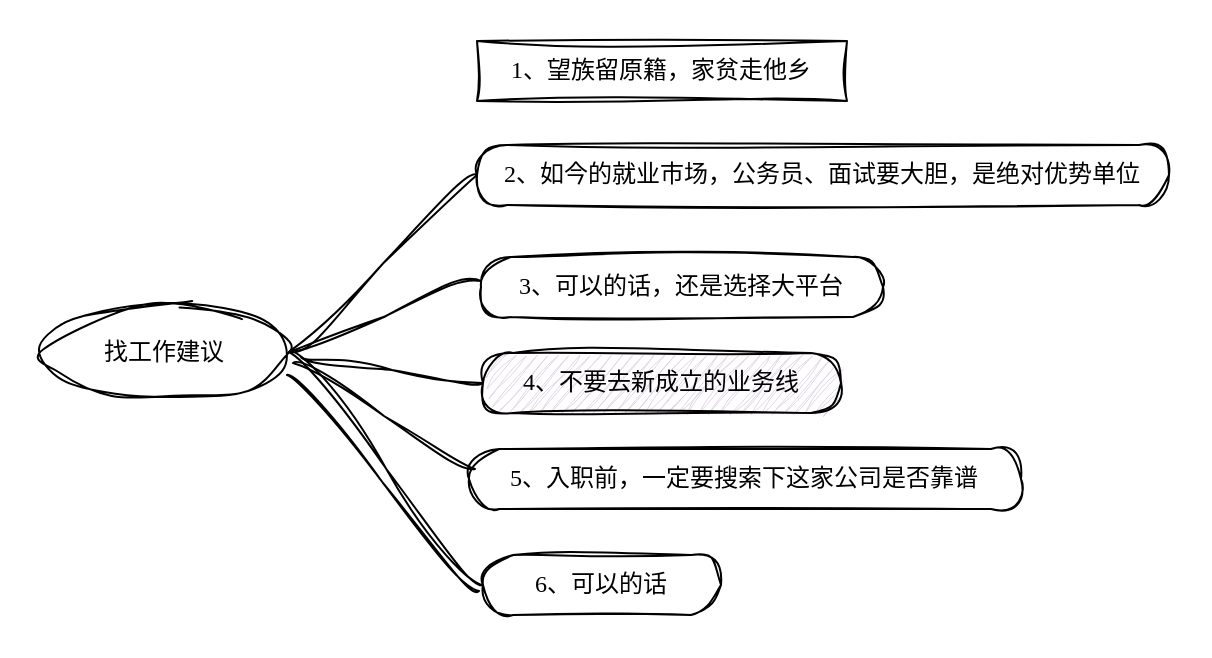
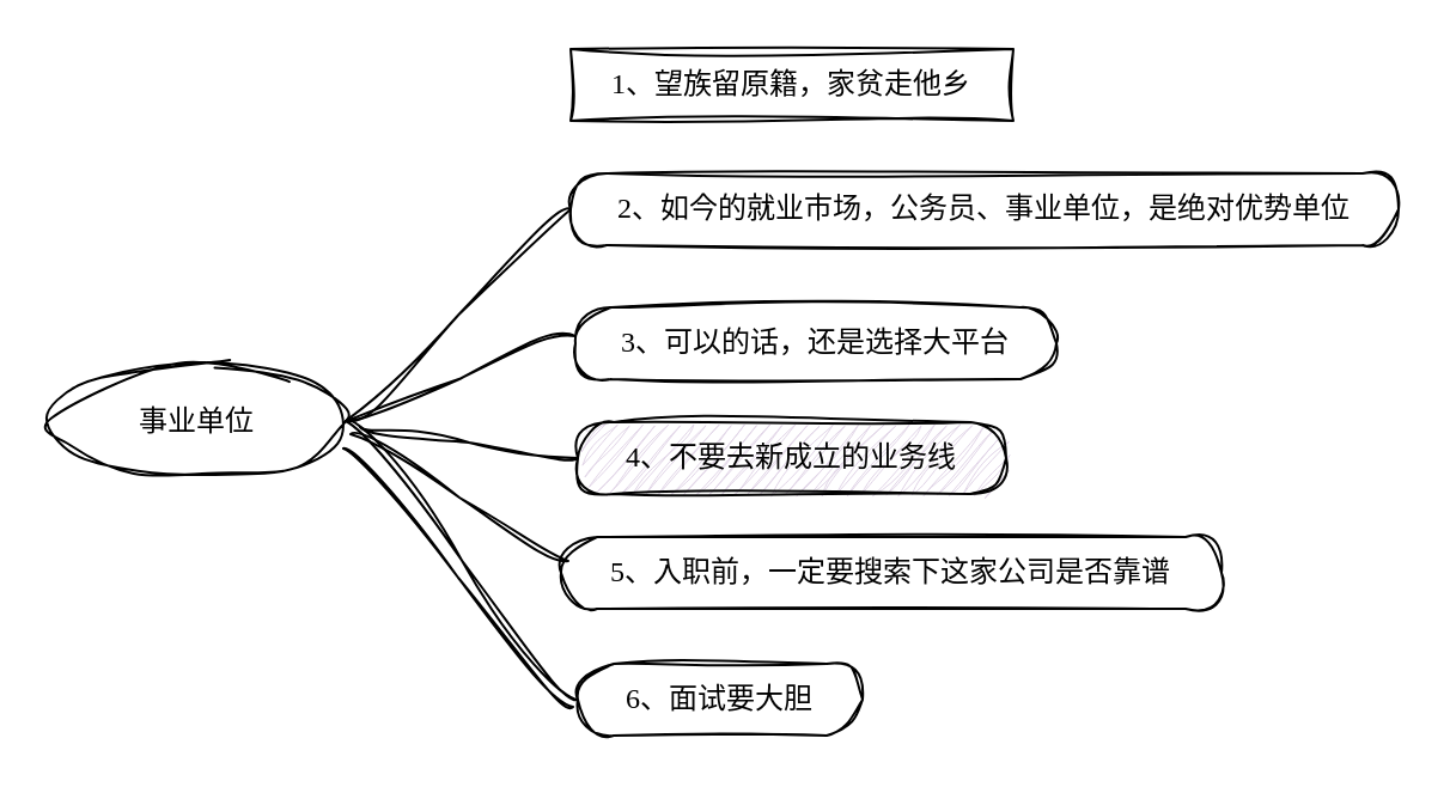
- <mxCell id="5" value="2、如今的就业市场，公务员、面试要大胆，是绝对优势单位" style="whiteSpace=wrap;html=1;rounded=1;arcSize=50;align=center;verticalAlign=middle;strokeWidth=1;autosize=1;spacing=4;treeFolding=1;treeMoving=1;newEdgeStyle={&quot;edgeStyle&quot;:&quot;entityRelationEdgeStyle&quot;,&quot;startArrow&quot;:&quot;none&quot;,&quot;endArrow&quot;:&quot;none&quot;,&quot;segment&quot;:10,&quot;curved&quot;:1,&quot;sourcePerimeterSpacing&quot;:0,&quot;targetPerimeterSpacing&quot;:0};sketch=1;hachureGap=4;jiggle=2;curveFitting=1;fontFamily=Architects Daughter;fontSource=https%3A%2F%2Ffonts.googleapis.com%2Fcss%3Ffamily%3DArchitects%2BDaughter;" vertex="1" parent="1"><mxGeometry x="238" y="72" width="346" height="30" as="geometry" /></mxCell>
+ <mxCell id="5" value="2、如今的就业市场，公务员、事业单位，是绝对优势单位" style="whiteSpace=wrap;html=1;rounded=1;arcSize=50;align=center;verticalAlign=middle;strokeWidth=1;autosize=1;spacing=4;treeFolding=1;treeMoving=1;newEdgeStyle={&quot;edgeStyle&quot;:&quot;entityRelationEdgeStyle&quot;,&quot;startArrow&quot;:&quot;none&quot;,&quot;endArrow&quot;:&quot;none&quot;,&quot;segment&quot;:10,&quot;curved&quot;:1,&quot;sourcePerimeterSpacing&quot;:0,&quot;targetPerimeterSpacing&quot;:0};sketch=1;hachureGap=4;jiggle=2;curveFitting=1;fontFamily=Architects Daughter;fontSource=https%3A%2F%2Ffonts.googleapis.com%2Fcss%3Ffamily%3DArchitects%2BDaughter;" vertex="1" parent="1"><mxGeometry x="238" y="72" width="346" height="30" as="geometry" /></mxCell>
- <mxCell id="2" value="找工作建议" style="ellipse;whiteSpace=wrap;html=1;align=center;newEdgeStyle={&quot;edgeStyle&quot;:&quot;entityRelationEdgeStyle&quot;,&quot;startArrow&quot;:&quot;none&quot;,&quot;endArrow&quot;:&quot;none&quot;,&quot;segment&quot;:10,&quot;curved&quot;:1,&quot;sourcePerimeterSpacing&quot;:0,&quot;targetPerimeterSpacing&quot;:0};treeFolding=1;treeMoving=1;sketch=1;hachureGap=4;jiggle=2;curveFitting=1;fontFamily=Architects Daughter;fontSource=https%3A%2F%2Ffonts.googleapis.com%2Fcss%3Ffamily%3DArchitects%2BDaughter;" vertex="1" parent="1"><mxGeometry x="20" y="152" width="124" height="47" as="geometry" /></mxCell>
+ <mxCell id="2" value="事业单位" style="ellipse;whiteSpace=wrap;html=1;align=center;newEdgeStyle={&quot;edgeStyle&quot;:&quot;entityRelationEdgeStyle&quot;,&quot;startArrow&quot;:&quot;none&quot;,&quot;endArrow&quot;:&quot;none&quot;,&quot;segment&quot;:10,&quot;curved&quot;:1,&quot;sourcePerimeterSpacing&quot;:0,&quot;targetPerimeterSpacing&quot;:0};treeFolding=1;treeMoving=1;sketch=1;hachureGap=4;jiggle=2;curveFitting=1;fontFamily=Architects Daughter;fontSource=https%3A%2F%2Ffonts.googleapis.com%2Fcss%3Ffamily%3DArchitects%2BDaughter;" vertex="1" parent="1"><mxGeometry x="20" y="152" width="124" height="47" as="geometry" /></mxCell>
- <mxCell id="13" value="6、可以的话" style="whiteSpace=wrap;html=1;rounded=1;arcSize=50;align=center;verticalAlign=middle;strokeWidth=1;autosize=1;spacing=4;treeFolding=1;treeMoving=1;newEdgeStyle={&quot;edgeStyle&quot;:&quot;entityRelationEdgeStyle&quot;,&quot;startArrow&quot;:&quot;none&quot;,&quot;endArrow&quot;:&quot;none&quot;,&quot;segment&quot;:10,&quot;curved&quot;:1,&quot;sourcePerimeterSpacing&quot;:0,&quot;targetPerimeterSpacing&quot;:0};sketch=1;hachureGap=4;jiggle=2;curveFitting=1;fontFamily=Architects Daughter;fontSource=https%3A%2F%2Ffonts.googleapis.com%2Fcss%3Ffamily%3DArchitects%2BDaughter;" vertex="1" parent="1"><mxGeometry x="241" y="277" width="119" height="30" as="geometry" /></mxCell>
+ <mxCell id="13" value="6、面试要大胆" style="whiteSpace=wrap;html=1;rounded=1;arcSize=50;align=center;verticalAlign=middle;strokeWidth=1;autosize=1;spacing=4;treeFolding=1;treeMoving=1;newEdgeStyle={&quot;edgeStyle&quot;:&quot;entityRelationEdgeStyle&quot;,&quot;startArrow&quot;:&quot;none&quot;,&quot;endArrow&quot;:&quot;none&quot;,&quot;segment&quot;:10,&quot;curved&quot;:1,&quot;sourcePerimeterSpacing&quot;:0,&quot;targetPerimeterSpacing&quot;:0};sketch=1;hachureGap=4;jiggle=2;curveFitting=1;fontFamily=Architects Daughter;fontSource=https%3A%2F%2Ffonts.googleapis.com%2Fcss%3Ffamily%3DArchitects%2BDaughter;" vertex="1" parent="1"><mxGeometry x="241" y="277" width="119" height="30" as="geometry" /></mxCell>
